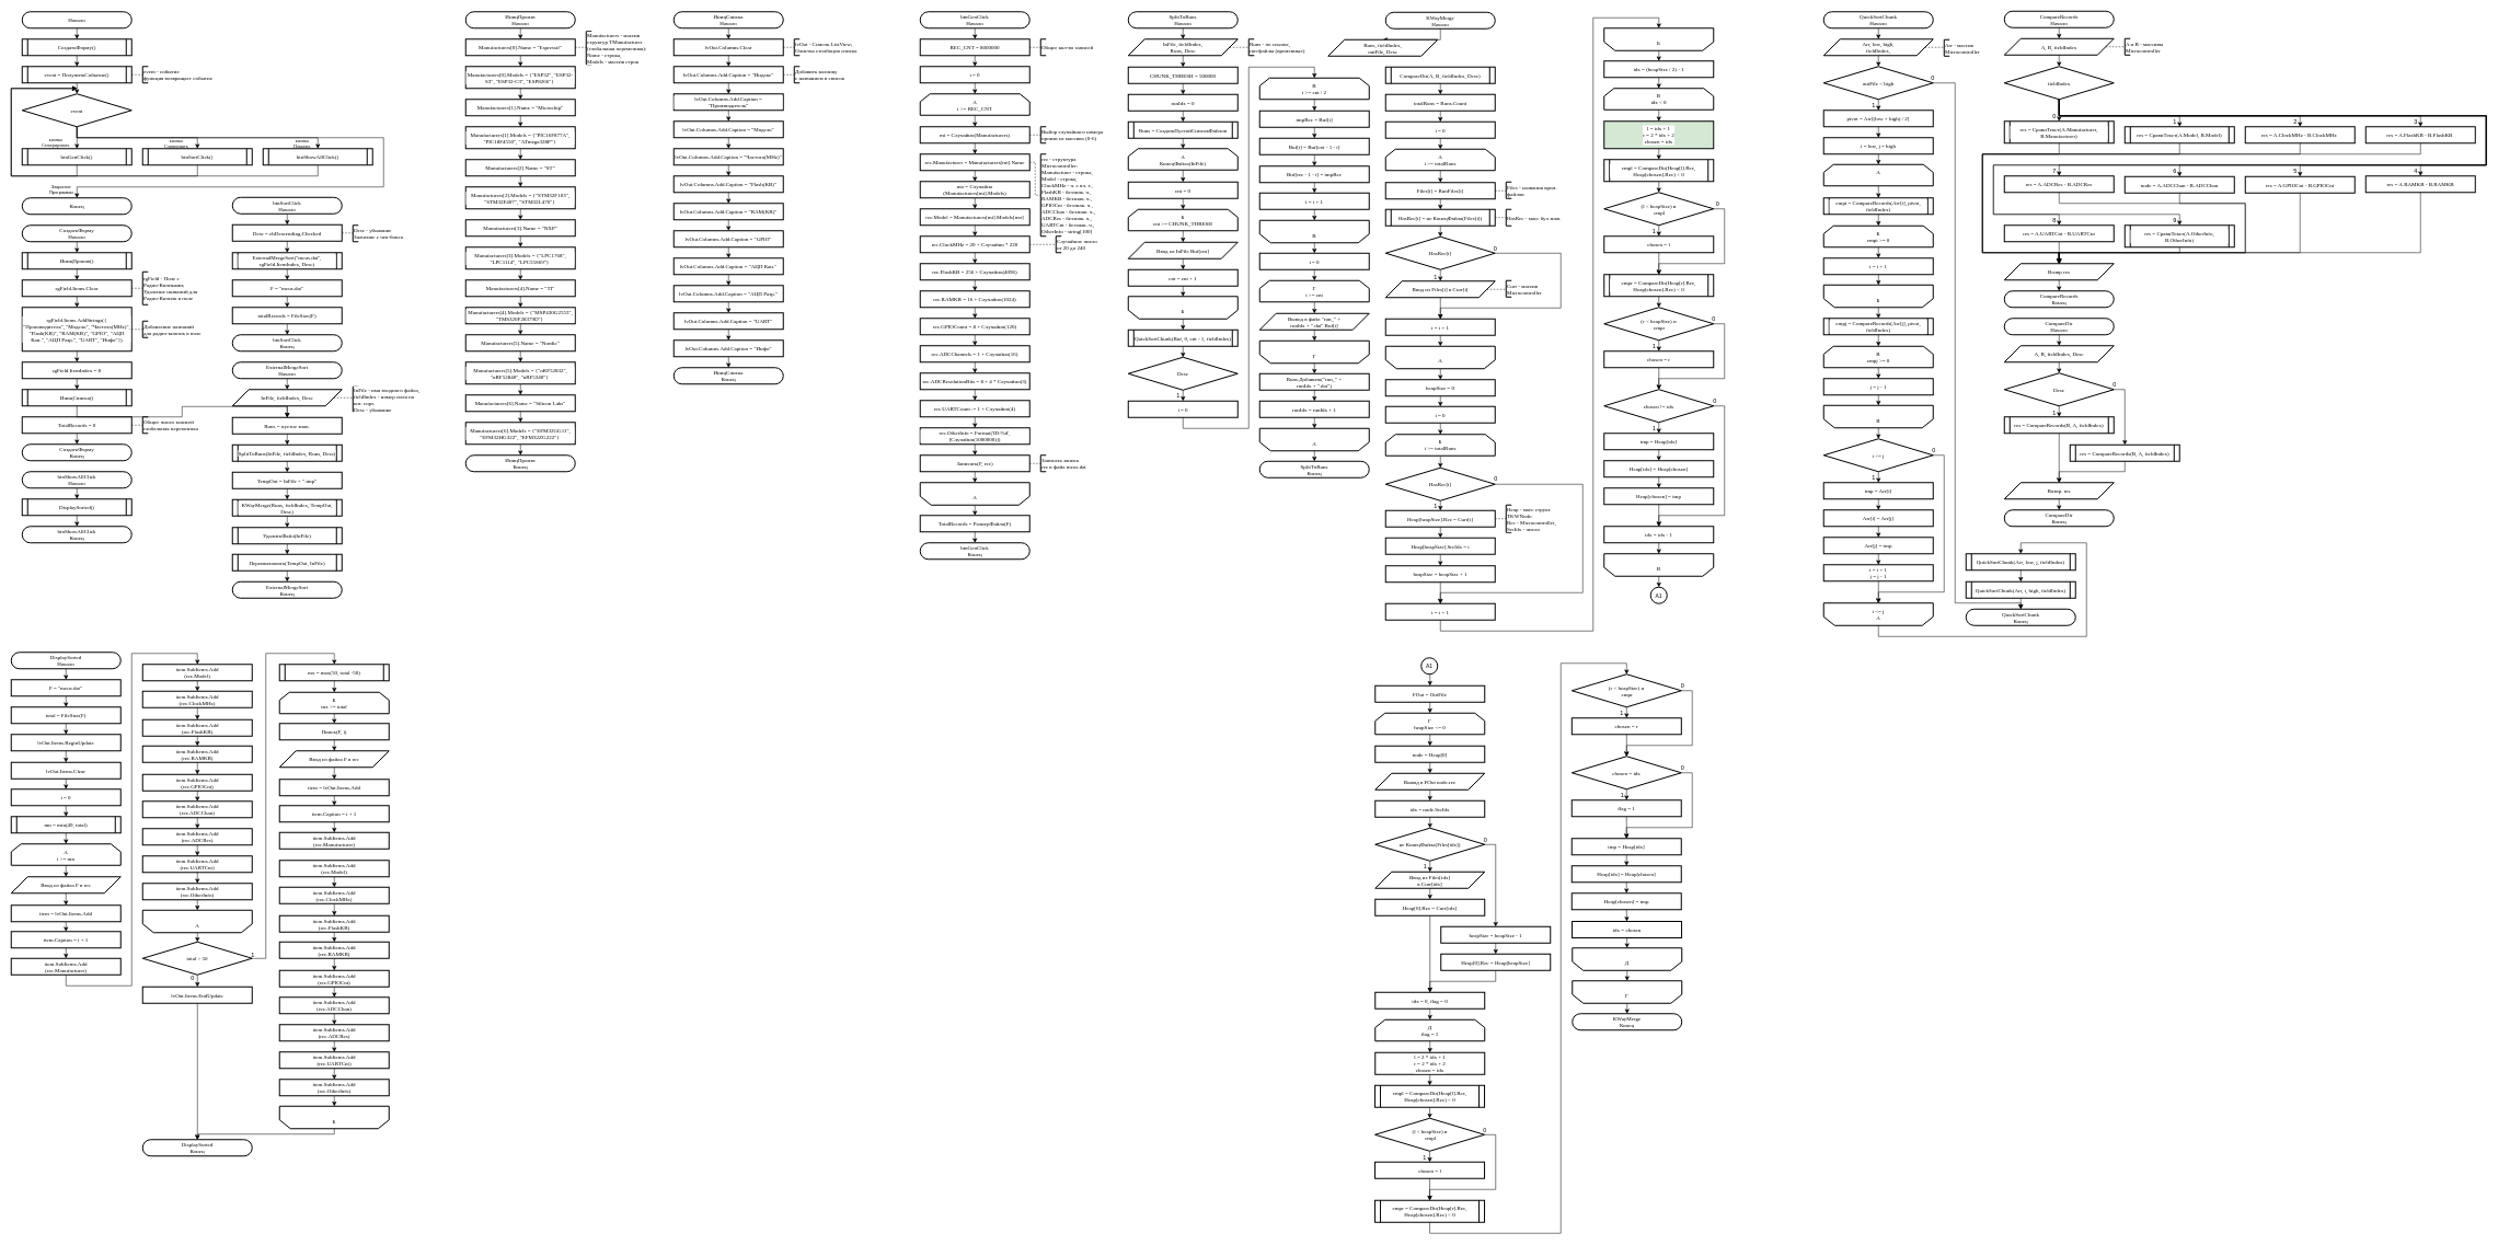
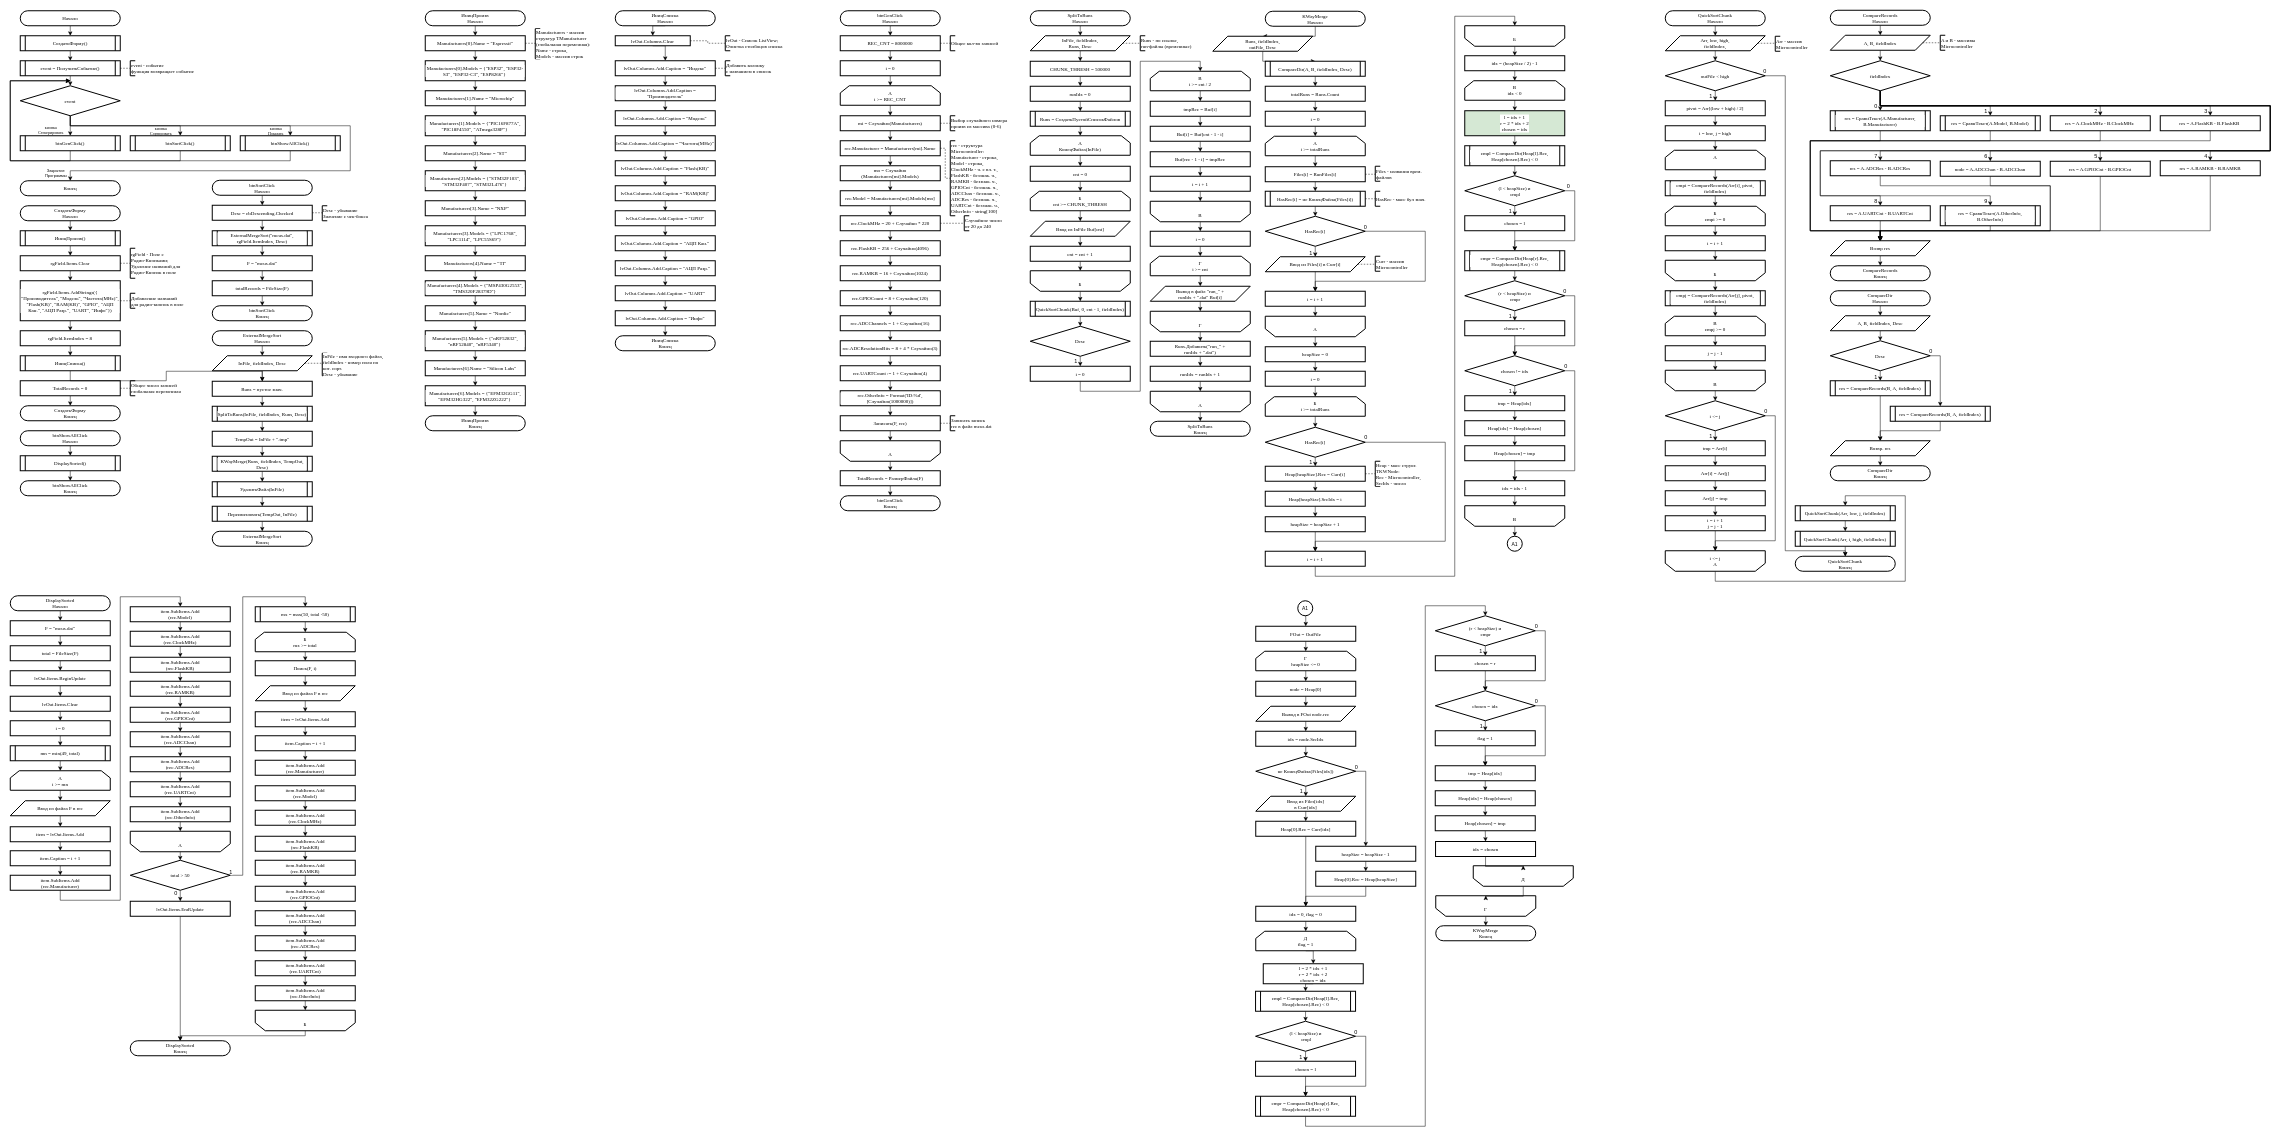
- <mxCell id="82" value="lvOut.Columns.Clear" style="rounded=0;whiteSpace=wrap;html=1;strokeWidth=2;fontFamily=JetBrainsMono Nerd Font;fontSize=10;labelBackgroundColor=#FFFFFF;" vertex="1" parent="1"><mxGeometry x="1230" y="71" width="200" height="30" as="geometry" /></mxCell>
+ <mxCell id="82" value="lvOut.Columns.Clear" style="rounded=0;whiteSpace=wrap;html=1;strokeWidth=2;fontFamily=JetBrainsMono Nerd Font;fontSize=10;labelBackgroundColor=#FFFFFF;" vertex="1" parent="1"><mxGeometry x="1230" y="71" width="150" height="20" as="geometry" /></mxCell>
+ <mxCell id="353" style="edgeStyle=orthogonalEdgeStyle;rounded=0;orthogonalLoop=1;jettySize=auto;html=1;exitX=0.5;exitY=1;exitDx=0;exitDy=0;entryX=0.5;entryY=0;entryDx=0;entryDy=0;" edge="1" parent="1" source="354" target="356"><mxGeometry relative="1" as="geometry" /></mxCell>
- <mxCell id="492" value="&lt;div style=&quot;font-size: 10px;&quot;&gt;&lt;br style=&quot;font-size: 10px;&quot;&gt;&lt;/div&gt;&lt;div style=&quot;font-size: 10px;&quot;&gt;Д&lt;/div&gt;" style="shape=loopLimit;whiteSpace=wrap;html=1;size=20;direction=west;strokeWidth=2;fontFamily=JetBrainsMono Nerd Font;fontSize=10;labelBackgroundColor=#FFFFFF;" vertex="1" parent="1"><mxGeometry x="2871" y="1731" width="200" height="41" as="geometry" /></mxCell>
+ <mxCell id="492" value="&lt;div style=&quot;font-size: 10px;&quot;&gt;&lt;br style=&quot;font-size: 10px;&quot;&gt;&lt;/div&gt;&lt;div style=&quot;font-size: 10px;&quot;&gt;Д&lt;/div&gt;" style="shape=loopLimit;whiteSpace=wrap;html=1;size=20;direction=west;strokeWidth=2;fontFamily=JetBrainsMono Nerd Font;fontSize=10;labelBackgroundColor=#FFFFFF;" vertex="1" parent="1"><mxGeometry x="2946" y="1731" width="200" height="41" as="geometry" /></mxCell>
- <mxCell id="494" value="l = 2 * idx + 1&lt;br&gt;r = 2 * idx + 2&lt;br&gt;chosen = idx" style="rounded=0;whiteSpace=wrap;html=1;strokeWidth=2;fontFamily=JetBrainsMono Nerd Font;fontSize=10;labelBackgroundColor=#FFFFFF;" vertex="1" parent="1"><mxGeometry x="2511" y="1922" width="200" height="40" as="geometry" /></mxCell>
+ <mxCell id="494" value="l = 2 * idx + 1&lt;br&gt;r = 2 * idx + 2&lt;br&gt;chosen = idx" style="rounded=0;whiteSpace=wrap;html=1;strokeWidth=2;fontFamily=JetBrainsMono Nerd Font;fontSize=10;labelBackgroundColor=#FFFFFF;" vertex="1" parent="1"><mxGeometry x="2526" y="1927" width="200" height="40" as="geometry" /></mxCell>
